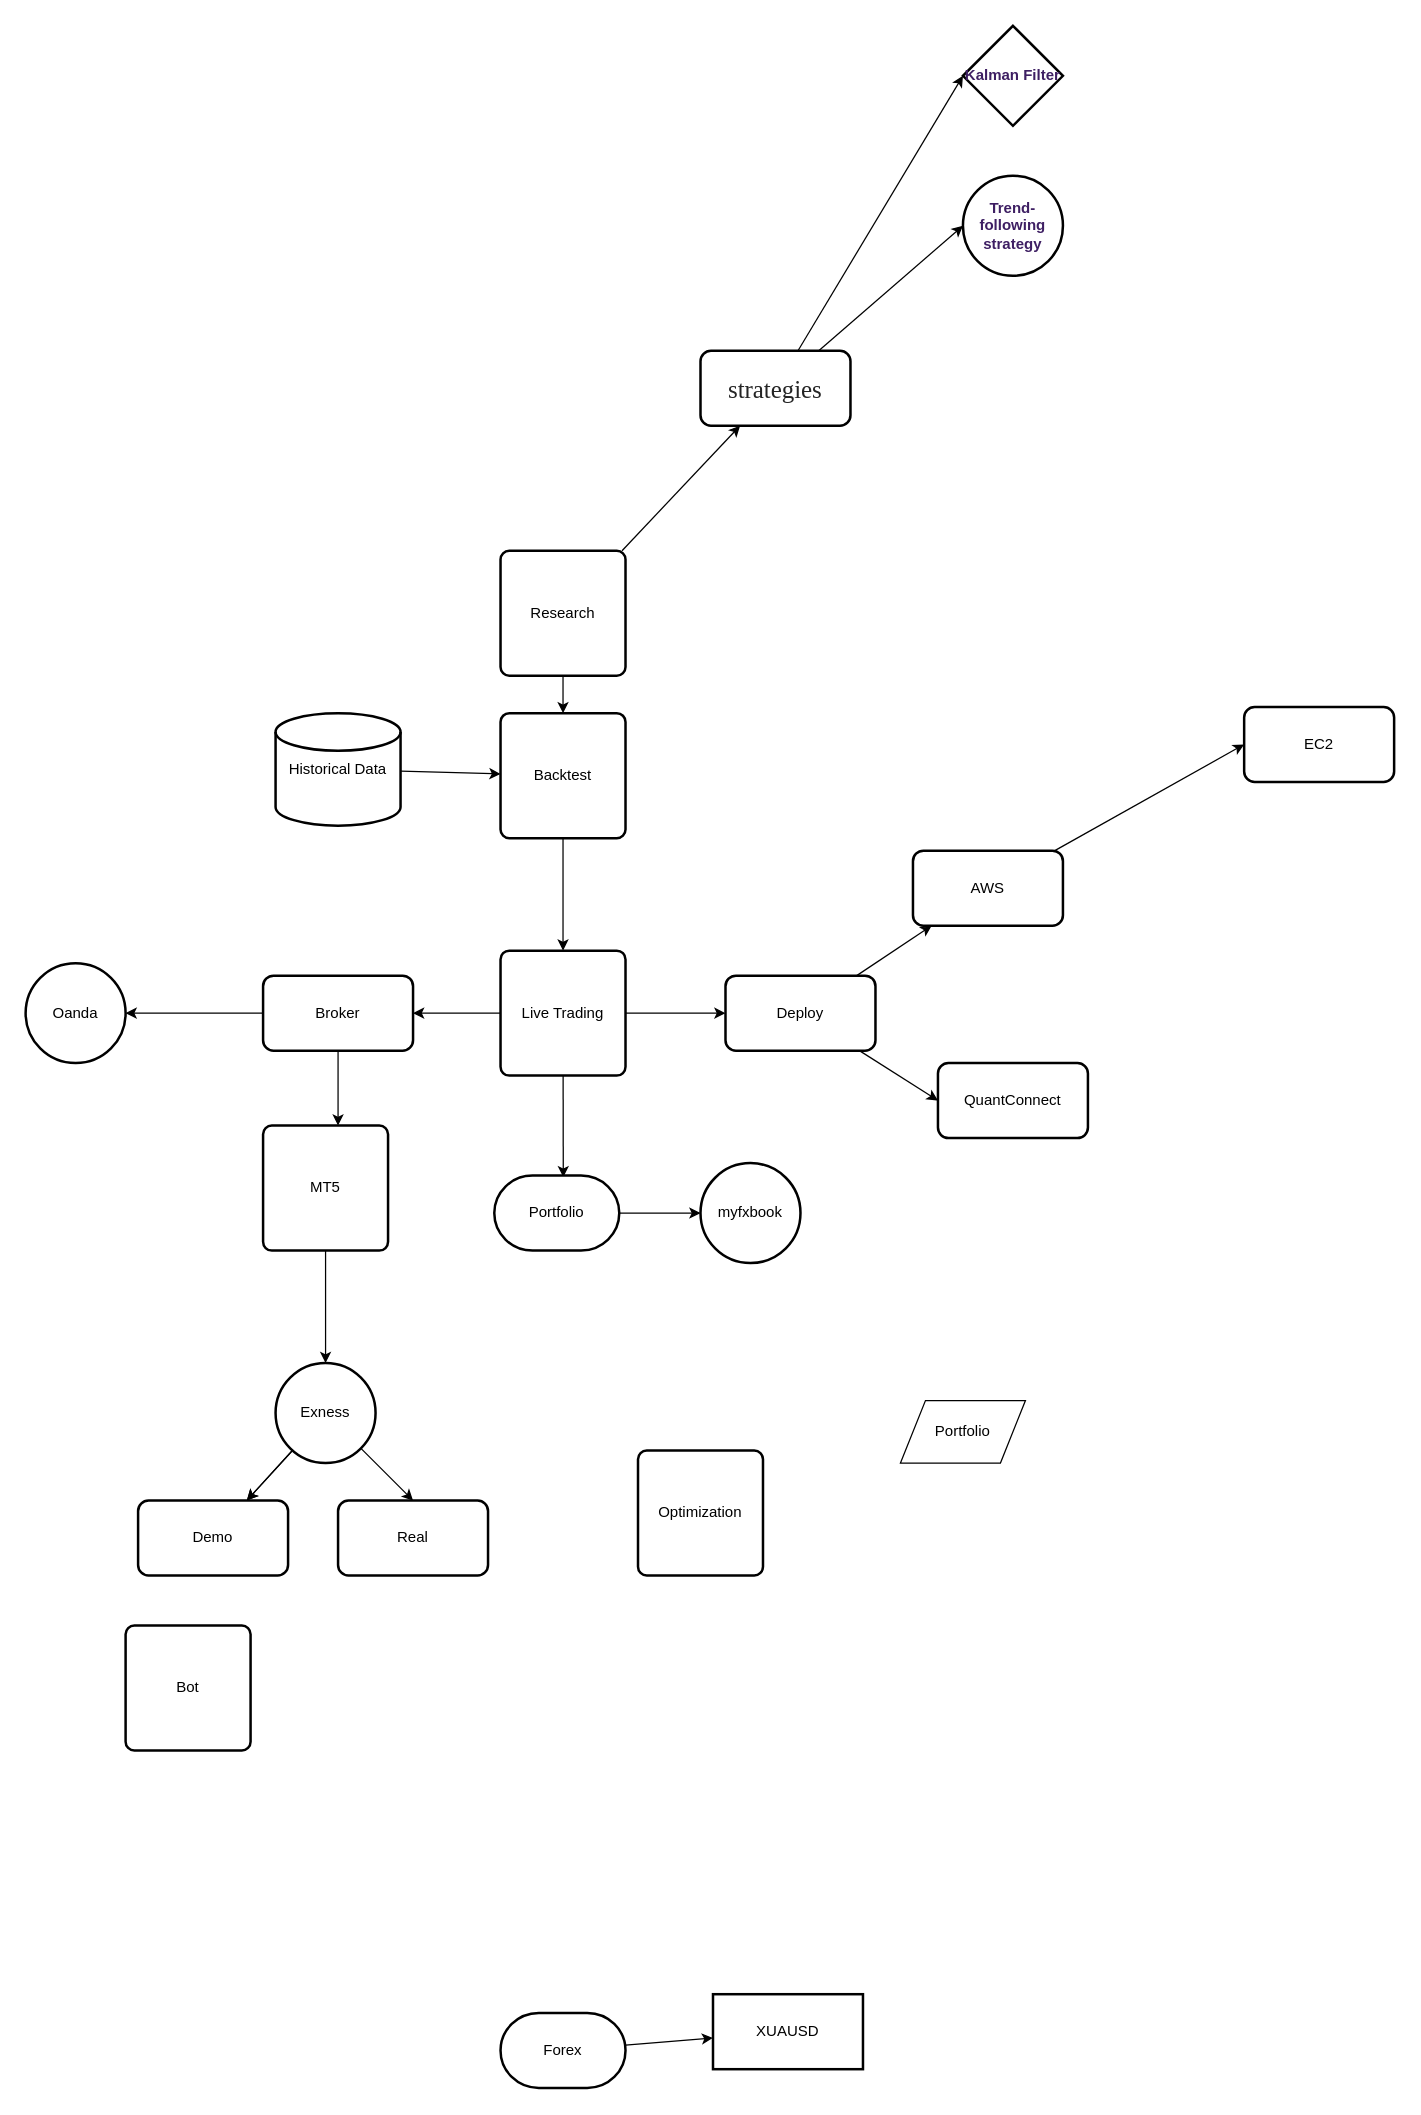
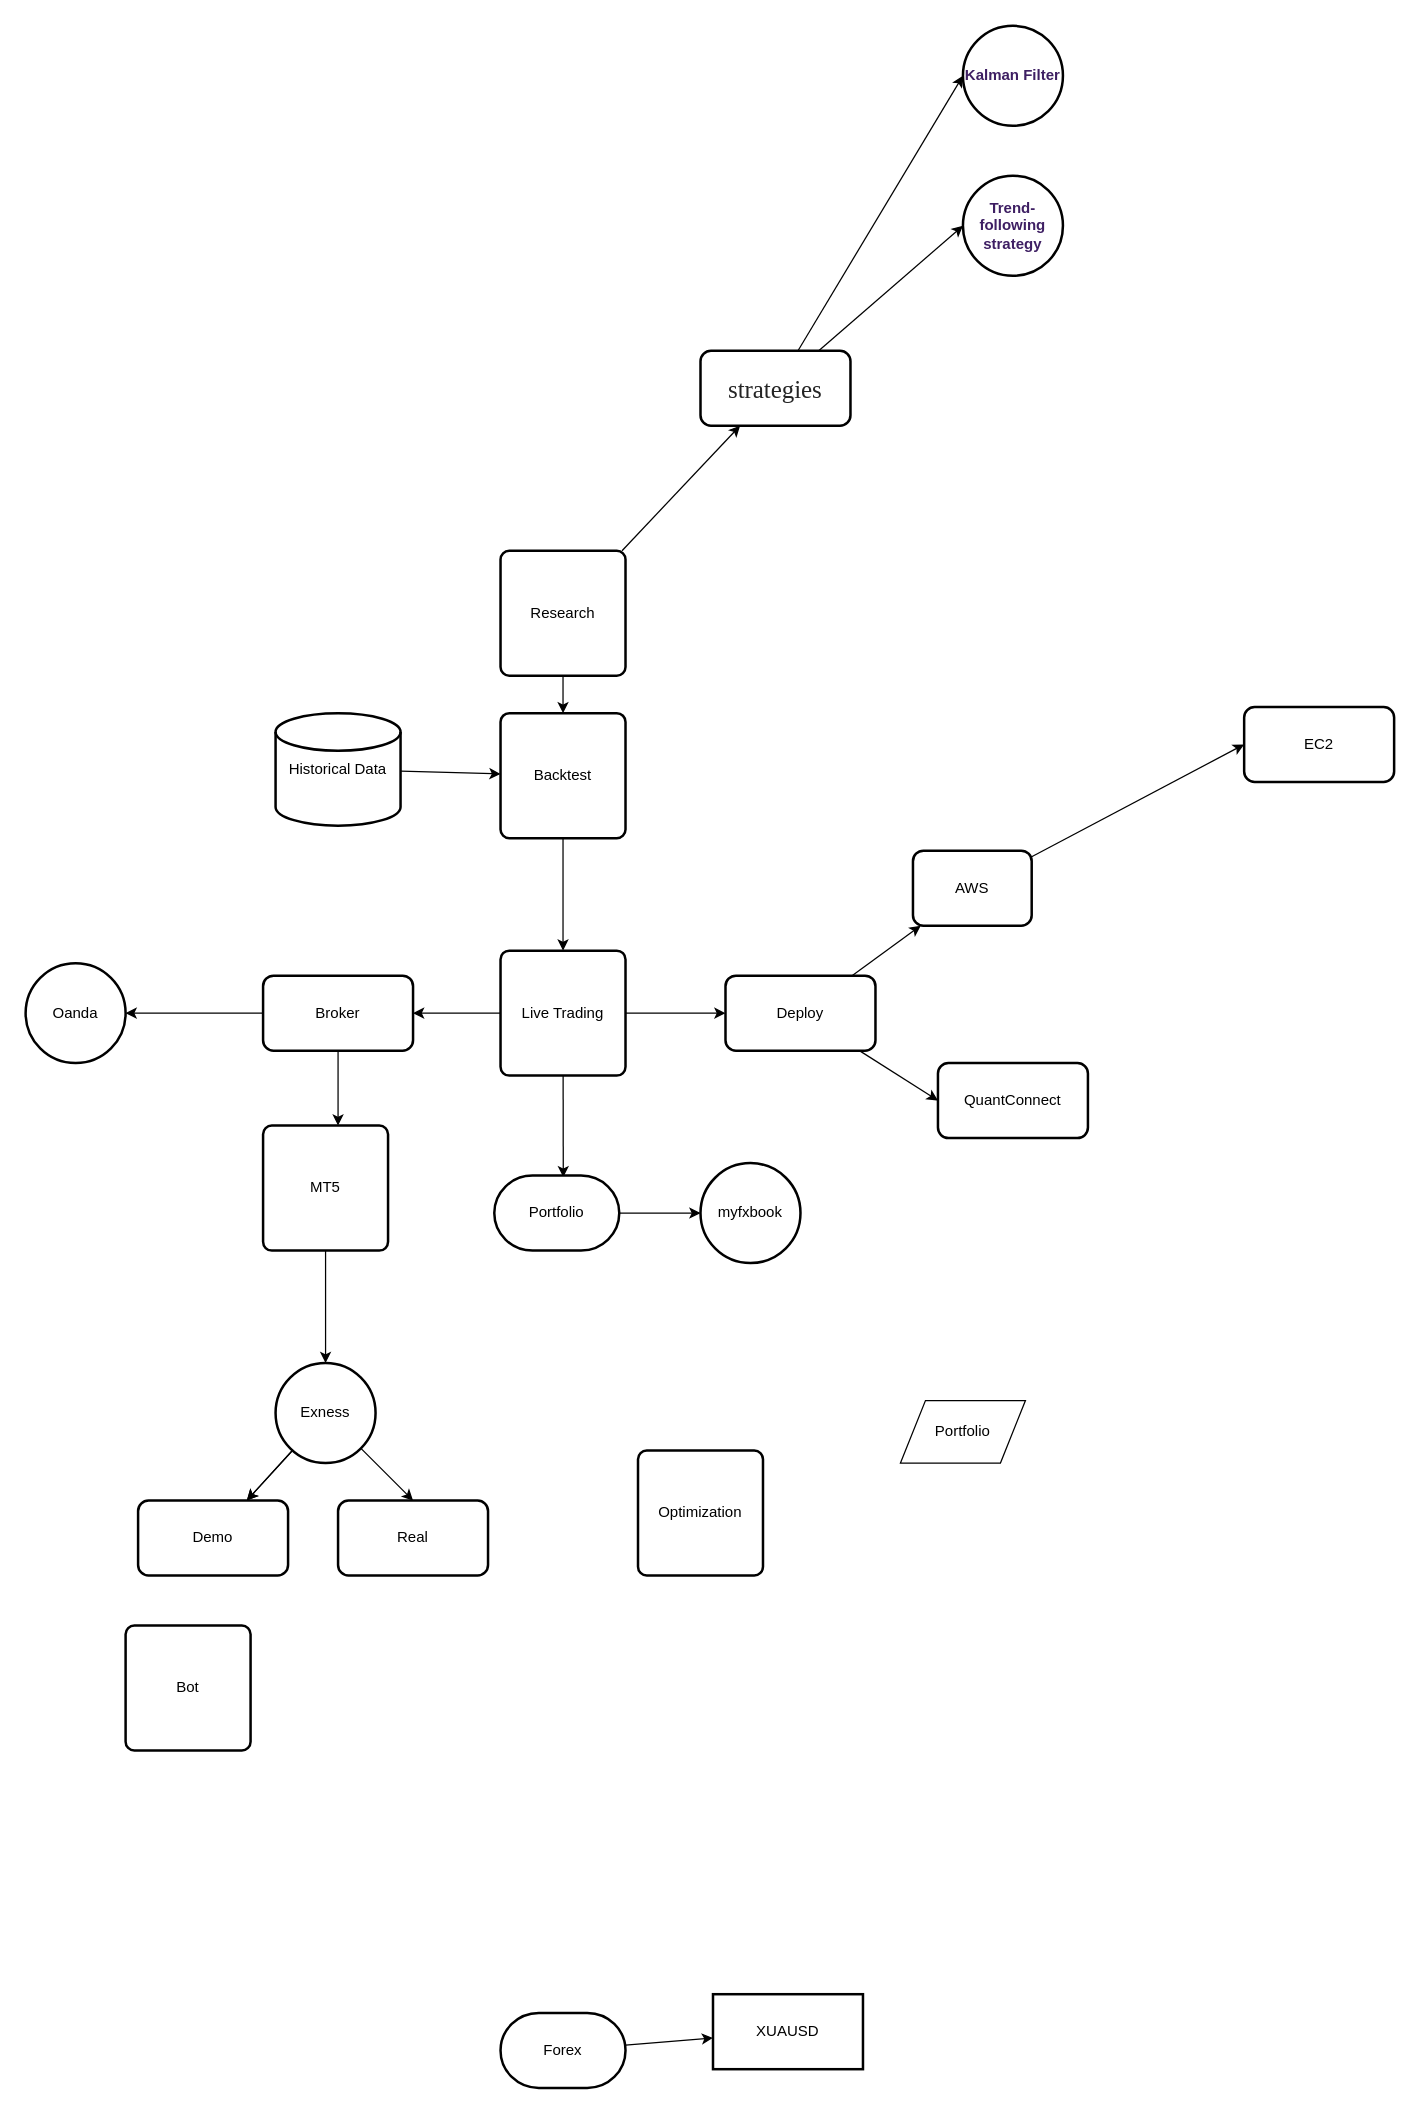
- <mxCell id="17" value="&lt;span style=&quot;color: rgb(62, 31, 99); font-weight: 700;&quot; class=&quot;OYPEnA text-decoration-none text-strikethrough-none&quot;&gt;Kalman Filter&lt;/span&gt;" style="rhombus;whiteSpace=wrap;html=1;arcSize=14;strokeWidth=2;" vertex="1" parent="1"><mxGeometry x="770" y="20" width="80" height="80" as="geometry" /></mxCell>
+ <mxCell id="17" value="&lt;span style=&quot;color: rgb(62, 31, 99); font-weight: 700;&quot; class=&quot;OYPEnA text-decoration-none text-strikethrough-none&quot;&gt;Kalman Filter&lt;/span&gt;" style="ellipse;whiteSpace=wrap;html=1;rounded=1;arcSize=14;strokeWidth=2;" vertex="1" parent="1"><mxGeometry x="770" y="20" width="80" height="80" as="geometry" /></mxCell>
- <mxCell id="36" value="AWS" style="whiteSpace=wrap;html=1;rounded=1;arcSize=14;strokeWidth=2;" vertex="1" parent="1"><mxGeometry x="730" y="680" width="120" height="60" as="geometry" /></mxCell>
+ <mxCell id="36" value="AWS" style="whiteSpace=wrap;html=1;rounded=1;arcSize=14;strokeWidth=2;" vertex="1" parent="1"><mxGeometry x="730" y="680" width="95" height="60" as="geometry" /></mxCell>
